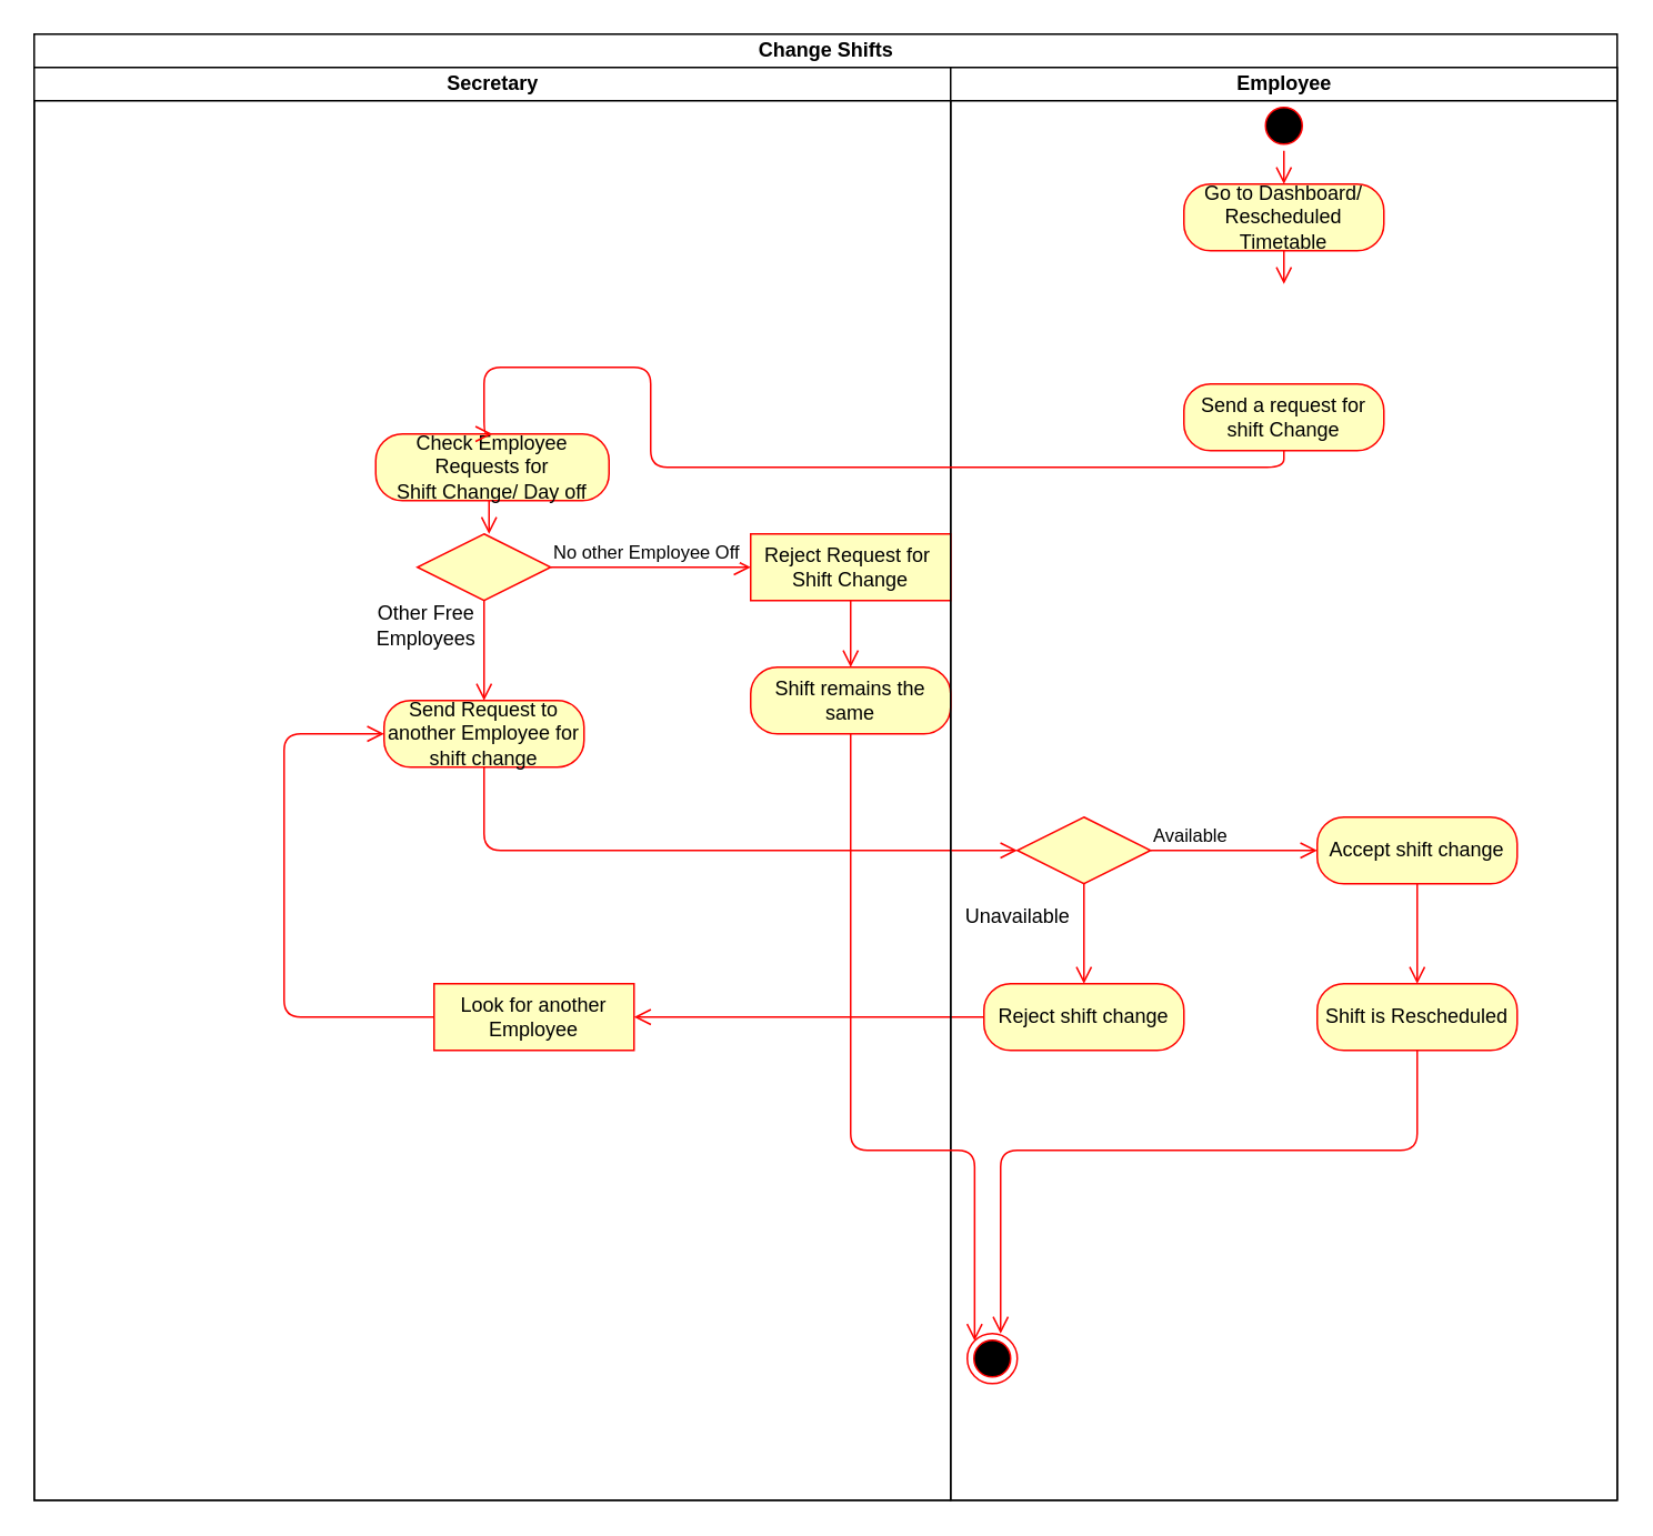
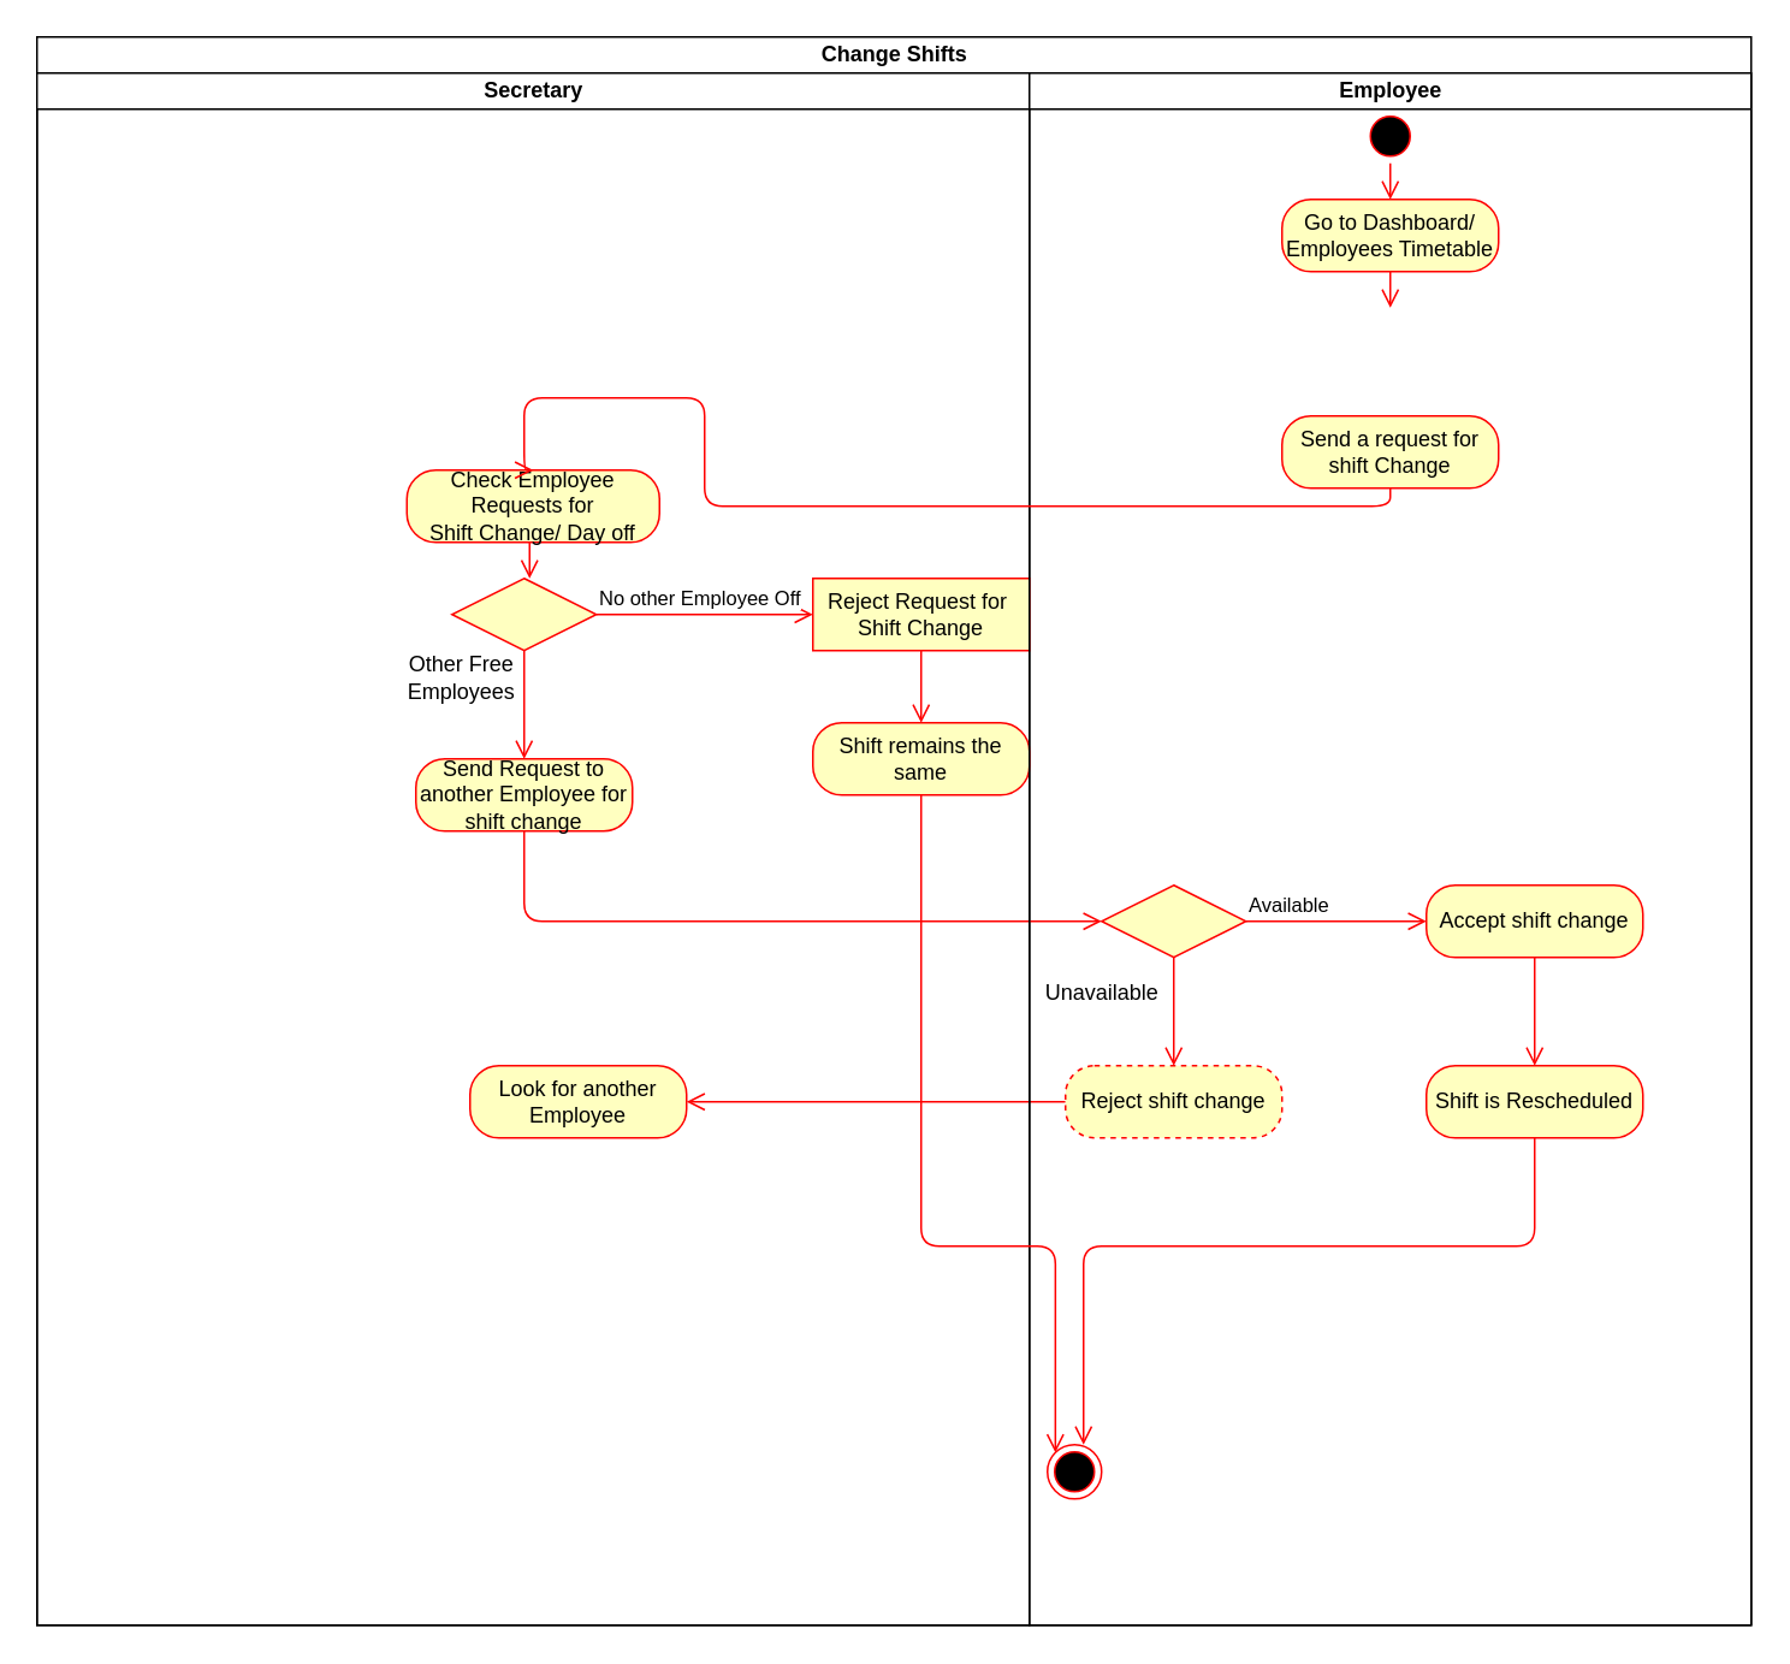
- <mxCell id="27" value="Go to Dashboard/ Rescheduled Timetable" style="rounded=1;whiteSpace=wrap;html=1;arcSize=40;fontColor=#000000;fillColor=#ffffc0;strokeColor=#ff0000;" parent="18" vertex="1"><mxGeometry x="140" y="70" width="120" height="40" as="geometry" /></mxCell>
+ <mxCell id="27" value="Go to Dashboard/ Employees Timetable" style="rounded=1;whiteSpace=wrap;html=1;arcSize=40;fontColor=#000000;fillColor=#ffffc0;strokeColor=#ff0000;" parent="18" vertex="1"><mxGeometry x="140" y="70" width="120" height="40" as="geometry" /></mxCell>
- <mxCell id="6" value="" style="edgeStyle=orthogonalEdgeStyle;html=1;verticalAlign=bottom;endArrow=open;endSize=8;strokeColor=#ff0000;entryX=0;entryY=0.5;entryDx=0;entryDy=0;" parent="4" source="13" target="11" edge="1"><mxGeometry relative="1" as="geometry"><mxPoint x="160" y="400" as="targetPoint" /><Array as="points"><mxPoint x="150" y="570" /><mxPoint x="150" y="400" /></Array></mxGeometry></mxCell>
- <mxCell id="13" value="Look for another Employee" style="whiteSpace=wrap;html=1;arcSize=40;fontColor=#000000;fillColor=#ffffc0;strokeColor=#ff0000;rounded=0;" parent="4" vertex="1"><mxGeometry x="240" y="550" width="120" height="40" as="geometry" /></mxCell>
+ <mxCell id="13" value="Look for another Employee" style="rounded=1;whiteSpace=wrap;html=1;arcSize=40;fontColor=#000000;fillColor=#ffffc0;strokeColor=#ff0000;" parent="4" vertex="1"><mxGeometry x="240" y="550" width="120" height="40" as="geometry" /></mxCell>
- <mxCell id="25" value="Reject shift change" style="rounded=1;whiteSpace=wrap;html=1;arcSize=40;fontColor=#000000;fillColor=#ffffc0;strokeColor=#ff0000;" parent="18" vertex="1"><mxGeometry x="20" y="550" width="120" height="40" as="geometry" /></mxCell>
+ <mxCell id="25" value="Reject shift change" style="rounded=1;whiteSpace=wrap;html=1;arcSize=40;fontColor=#000000;fillColor=#ffffc0;strokeColor=#ff0000;dashed=1;" parent="18" vertex="1"><mxGeometry x="20" y="550" width="120" height="40" as="geometry" /></mxCell>
